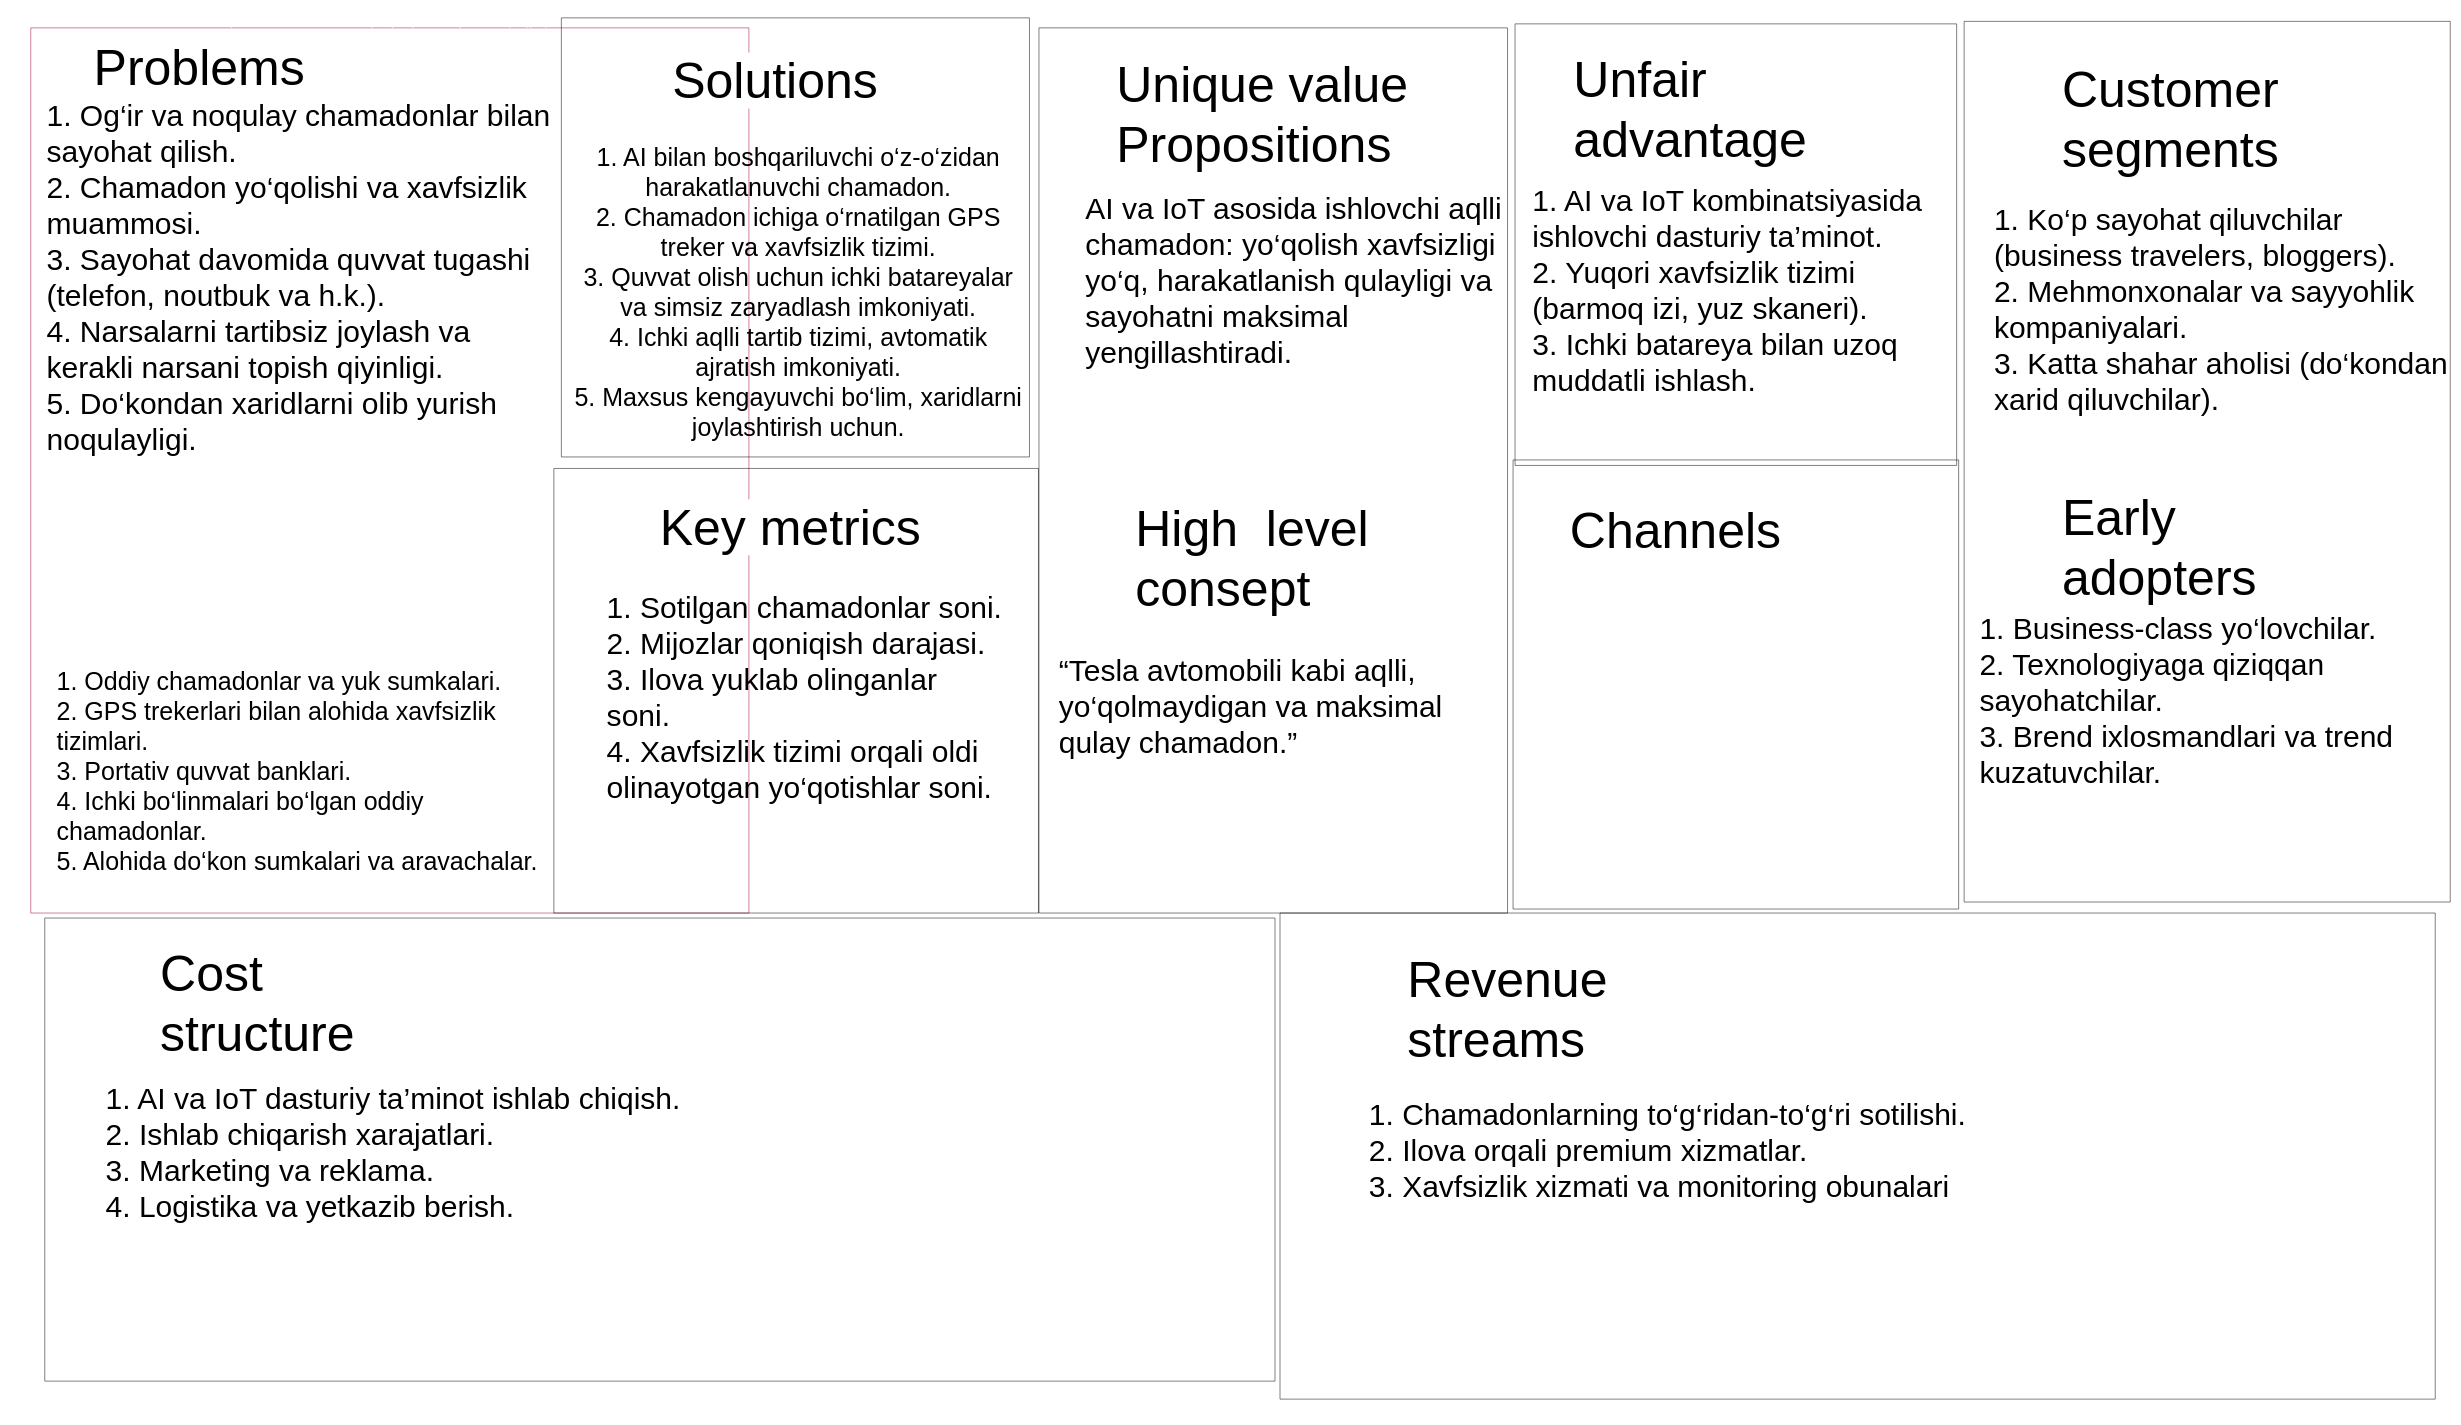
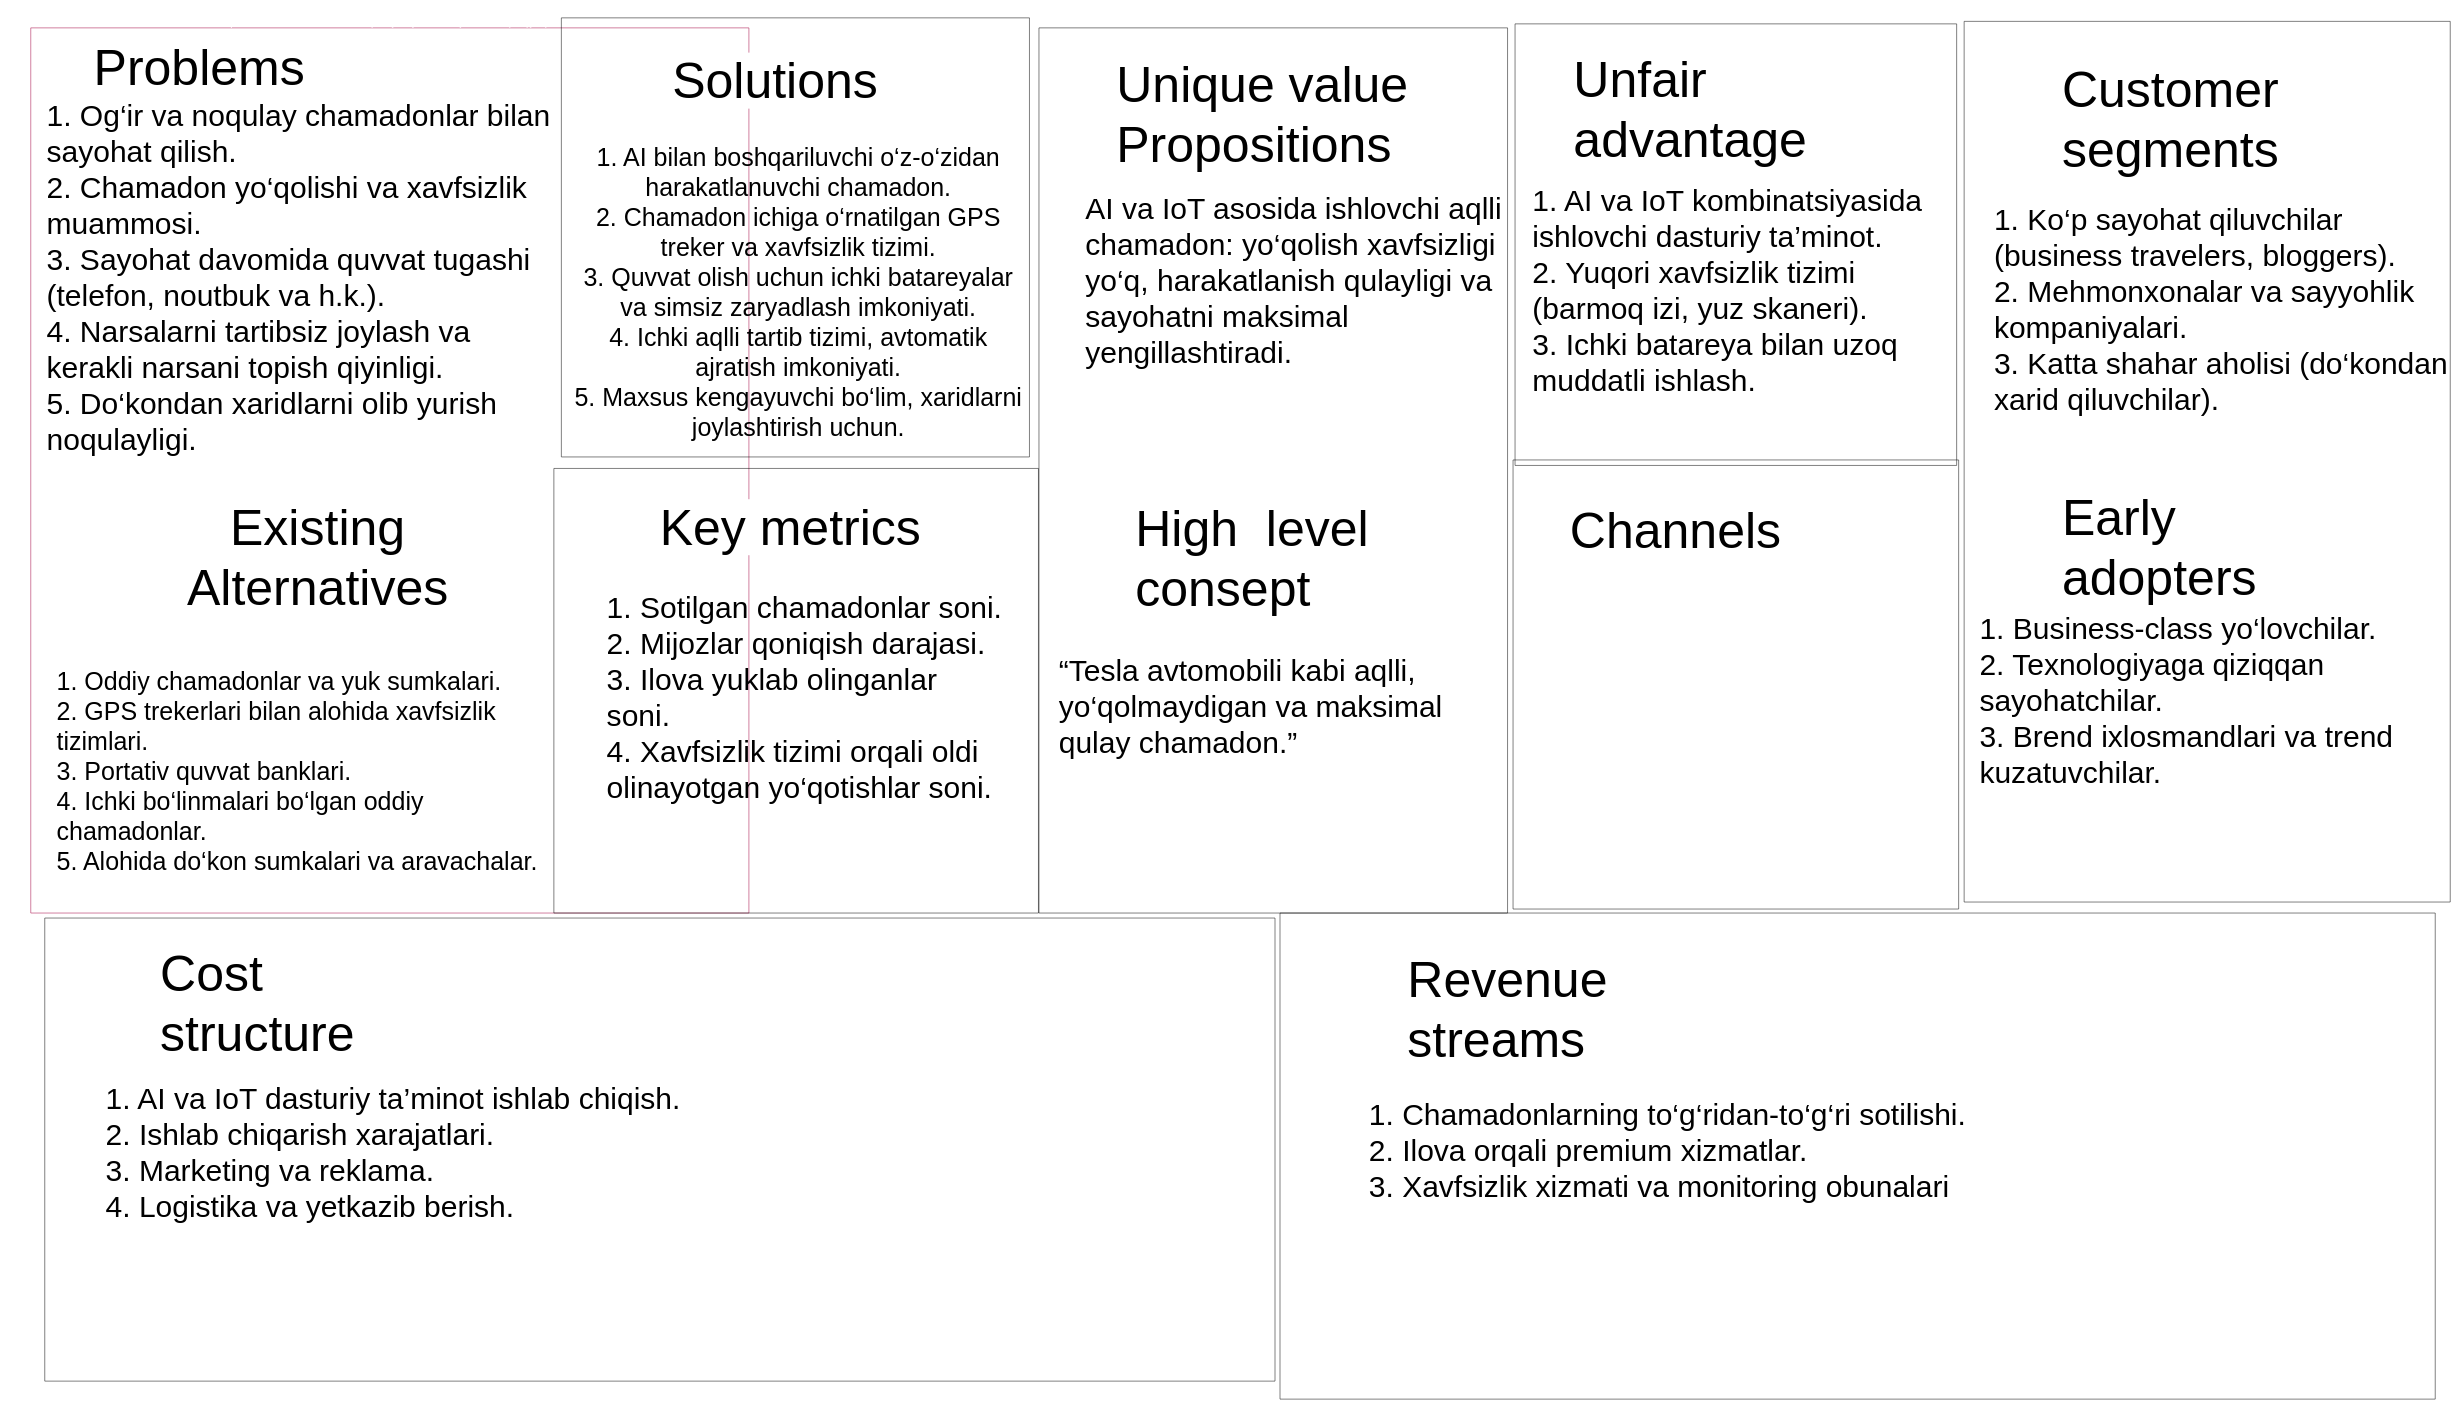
+ <mxCell id="5" value="&lt;font style=&quot;font-size: 100px;&quot;&gt;&lt;span style=&quot;background-color: transparent; color: light-dark(rgb(0, 0, 0), rgb(255, 255, 255));&quot;&gt;Existing Alternatives&lt;/span&gt;&lt;br&gt;&lt;/font&gt;" style="text;html=1;align=center;verticalAlign=middle;whiteSpace=wrap;rounded=0;" vertex="1" parent="3"><mxGeometry x="267" y="930" width="614" height="256" as="geometry" /></mxCell>
